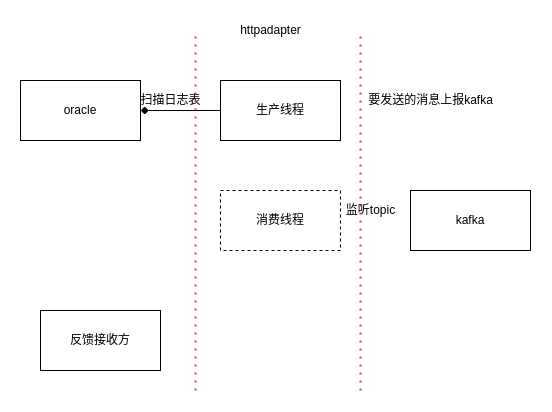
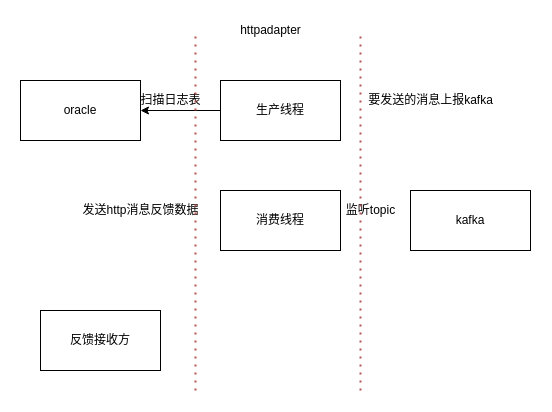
- <mxCell id="2" value="" style="edgeStyle=orthogonalEdgeStyle;rounded=0;orthogonalLoop=1;jettySize=auto;html=1;endArrow=diamond;" edge="1" parent="1" source="3" target="5"><mxGeometry relative="1" as="geometry" /></mxCell>
+ <mxCell id="2" value="" style="edgeStyle=orthogonalEdgeStyle;rounded=0;orthogonalLoop=1;jettySize=auto;html=1;" edge="1" parent="1" source="3" target="5"><mxGeometry relative="1" as="geometry" /></mxCell>
+ <mxCell id="12" value="发送http消息反馈数据" style="text;html=1;align=center;verticalAlign=middle;resizable=0;points=[];autosize=1;strokeColor=none;fillColor=none;" vertex="1" parent="1"><mxGeometry x="75" y="200" width="130" height="20" as="geometry" /></mxCell>
- <mxCell id="8" value="消费线程" style="whiteSpace=wrap;html=1;dashed=1;" vertex="1" parent="1"><mxGeometry x="220" y="190" width="120" height="60" as="geometry" /></mxCell>
+ <mxCell id="8" value="消费线程" style="whiteSpace=wrap;html=1;" vertex="1" parent="1"><mxGeometry x="220" y="190" width="120" height="60" as="geometry" /></mxCell>
